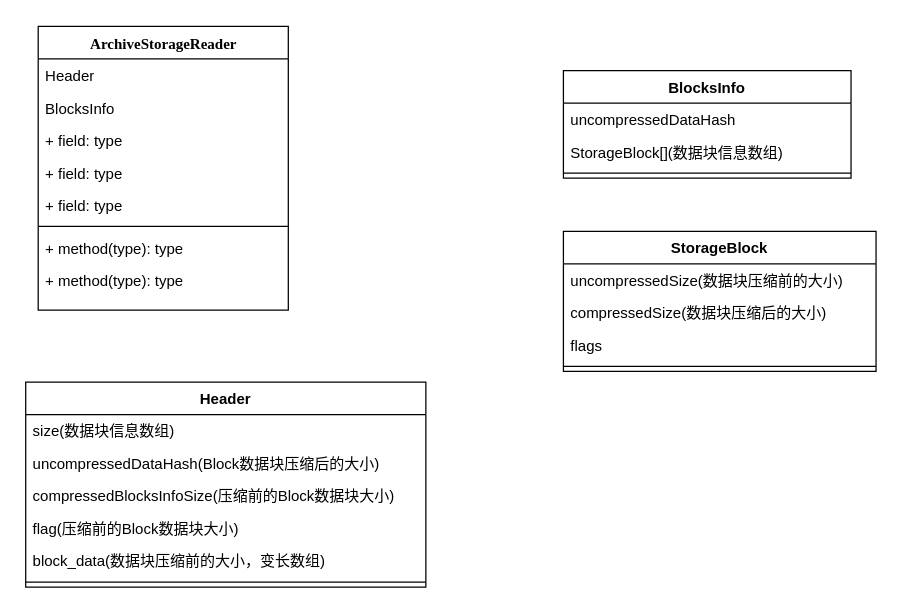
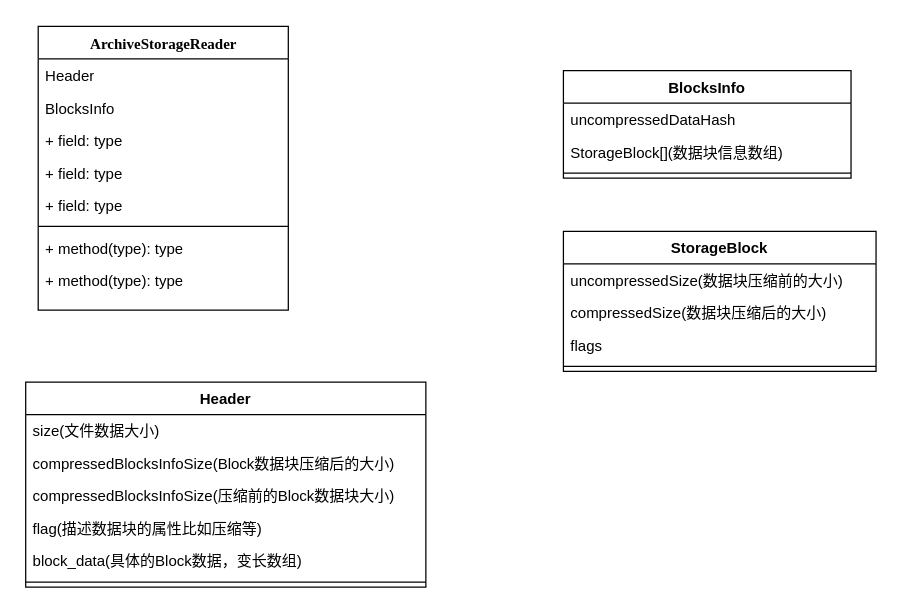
- <mxCell id="12" value="size(数据块信息数组)" style="text;strokeColor=none;fillColor=none;align=left;verticalAlign=top;spacingLeft=4;spacingRight=4;overflow=hidden;rotatable=0;points=[[0,0.5],[1,0.5]];portConstraint=eastwest;" vertex="1" parent="11"><mxGeometry y="26" width="320" height="26" as="geometry" /></mxCell>
+ <mxCell id="12" value="size(文件数据大小)" style="text;strokeColor=none;fillColor=none;align=left;verticalAlign=top;spacingLeft=4;spacingRight=4;overflow=hidden;rotatable=0;points=[[0,0.5],[1,0.5]];portConstraint=eastwest;" vertex="1" parent="11"><mxGeometry y="26" width="320" height="26" as="geometry" /></mxCell>
- <mxCell id="13" value="uncompressedDataHash(Block数据块压缩后的大小)" style="text;strokeColor=none;fillColor=none;align=left;verticalAlign=top;spacingLeft=4;spacingRight=4;overflow=hidden;rotatable=0;points=[[0,0.5],[1,0.5]];portConstraint=eastwest;" vertex="1" parent="11"><mxGeometry y="52" width="320" height="26" as="geometry" /></mxCell>
+ <mxCell id="13" value="compressedBlocksInfoSize(Block数据块压缩后的大小)" style="text;strokeColor=none;fillColor=none;align=left;verticalAlign=top;spacingLeft=4;spacingRight=4;overflow=hidden;rotatable=0;points=[[0,0.5],[1,0.5]];portConstraint=eastwest;" vertex="1" parent="11"><mxGeometry y="52" width="320" height="26" as="geometry" /></mxCell>
- <mxCell id="15" value="flag(压缩前的Block数据块大小)" style="text;strokeColor=none;fillColor=none;align=left;verticalAlign=top;spacingLeft=4;spacingRight=4;overflow=hidden;rotatable=0;points=[[0,0.5],[1,0.5]];portConstraint=eastwest;" vertex="1" parent="11"><mxGeometry y="104" width="320" height="26" as="geometry" /></mxCell>
+ <mxCell id="15" value="flag(描述数据块的属性比如压缩等)" style="text;strokeColor=none;fillColor=none;align=left;verticalAlign=top;spacingLeft=4;spacingRight=4;overflow=hidden;rotatable=0;points=[[0,0.5],[1,0.5]];portConstraint=eastwest;" vertex="1" parent="11"><mxGeometry y="104" width="320" height="26" as="geometry" /></mxCell>
- <mxCell id="16" value="block_data(数据块压缩前的大小，变长数组)" style="text;strokeColor=none;fillColor=none;align=left;verticalAlign=top;spacingLeft=4;spacingRight=4;overflow=hidden;rotatable=0;points=[[0,0.5],[1,0.5]];portConstraint=eastwest;" vertex="1" parent="11"><mxGeometry y="130" width="320" height="26" as="geometry" /></mxCell>
+ <mxCell id="16" value="block_data(具体的Block数据，变长数组)" style="text;strokeColor=none;fillColor=none;align=left;verticalAlign=top;spacingLeft=4;spacingRight=4;overflow=hidden;rotatable=0;points=[[0,0.5],[1,0.5]];portConstraint=eastwest;" vertex="1" parent="11"><mxGeometry y="130" width="320" height="26" as="geometry" /></mxCell>
